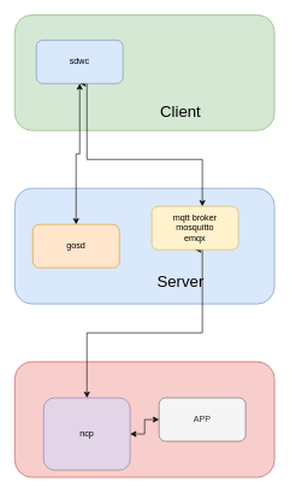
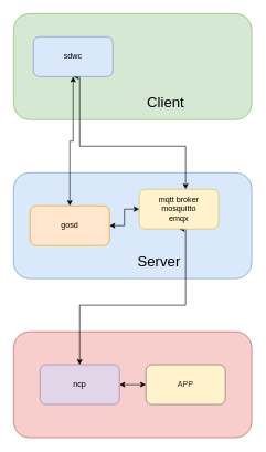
+ <mxCell id="8" value="" style="edgeStyle=orthogonalEdgeStyle;rounded=0;orthogonalLoop=1;jettySize=auto;html=1;startArrow=classic;startFill=1;" edge="1" parent="1" source="9" target="11"><mxGeometry relative="1" as="geometry" /></mxCell>
- <mxCell id="4" value="&lt;font style=&quot;font-size: 22px&quot;&gt;Server&lt;/font&gt;" style="text;html=1;strokeColor=none;fillColor=none;align=center;verticalAlign=middle;whiteSpace=wrap;rounded=0;shadow=1;glass=0;" vertex="1" parent="1"><mxGeometry x="190" y="365" width="120" height="50" as="geometry" /></mxCell>
+ <mxCell id="4" value="&lt;font style=&quot;font-size: 22px&quot;&gt;Server&lt;/font&gt;" style="text;html=1;strokeColor=none;fillColor=none;align=center;verticalAlign=middle;whiteSpace=wrap;rounded=0;shadow=1;glass=0;" vertex="1" parent="1"><mxGeometry x="180" y="370" width="120" height="50" as="geometry" /></mxCell>
- <mxCell id="15" value="APP" style="rounded=1;whiteSpace=wrap;html=1;fillColor=#f5f5f5;strokeColor=#666666;fontColor=#333333;" vertex="1" parent="1"><mxGeometry x="220" y="550" width="120" height="60" as="geometry" /></mxCell>
+ <mxCell id="15" value="APP" style="rounded=1;whiteSpace=wrap;html=1;fillColor=#fff2cc;strokeColor=#666666;fontColor=#333333;" vertex="1" parent="1"><mxGeometry x="220" y="550" width="120" height="60" as="geometry" /></mxCell>
- <mxCell id="14" value="ncp" style="rounded=1;whiteSpace=wrap;html=1;fillColor=#e1d5e7;strokeColor=#9673a6;" vertex="1" parent="1"><mxGeometry x="60" y="550" width="120" height="100" as="geometry" /></mxCell>
+ <mxCell id="14" value="ncp" style="rounded=1;whiteSpace=wrap;html=1;fillColor=#e1d5e7;strokeColor=#9673a6;" vertex="1" parent="1"><mxGeometry x="60" y="550" width="120" height="60" as="geometry" /></mxCell>
